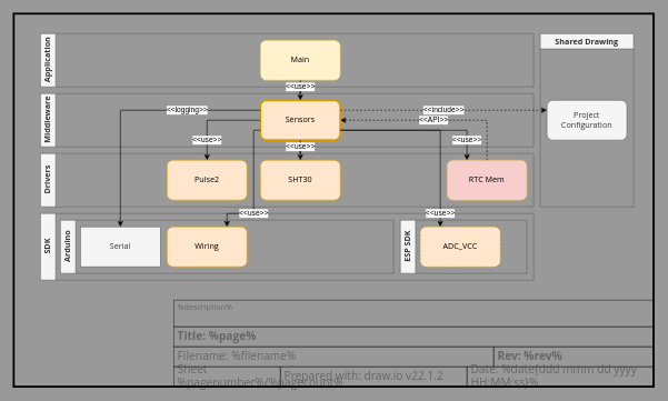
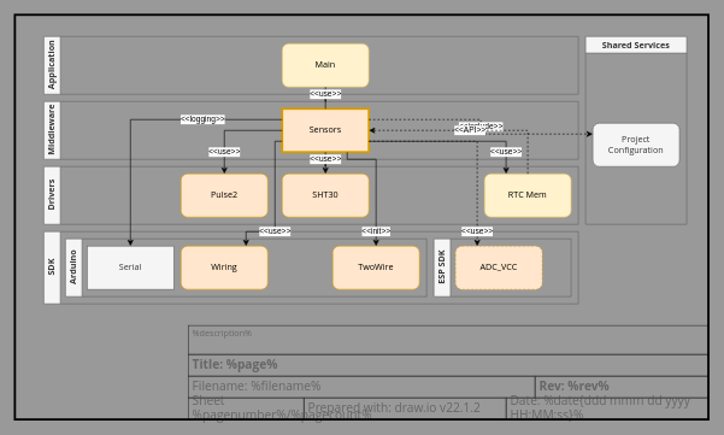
- <mxCell id="12" value="Shared Drawing" style="swimlane;whiteSpace=wrap;html=1;fontFamily=Open Sans;fillColor=#f5f5f5;fontColor=#333333;strokeColor=#666666;" parent="11" vertex="1"><mxGeometry x="810" y="50" width="140" height="260" as="geometry"><mxRectangle x="610" y="-200" width="140" height="30" as="alternateBounds" /></mxGeometry></mxCell>
+ <mxCell id="12" value="Shared Services" style="swimlane;whiteSpace=wrap;html=1;fontFamily=Open Sans;fillColor=#f5f5f5;fontColor=#333333;strokeColor=#666666;" parent="11" vertex="1"><mxGeometry x="810" y="50" width="140" height="260" as="geometry"><mxRectangle x="610" y="-200" width="140" height="30" as="alternateBounds" /></mxGeometry></mxCell>
- <mxCell id="32" value="&amp;lt;&amp;lt;use&amp;gt;&amp;gt;" style="edgeStyle=orthogonalEdgeStyle;rounded=0;orthogonalLoop=1;jettySize=auto;html=1;" parent="11" source="29" target="27" edge="1"><mxGeometry x="0.2" relative="1" as="geometry"><mxPoint as="offset" /></mxGeometry></mxCell>
+ <mxCell id="32" value="&amp;lt;&amp;lt;use&amp;gt;&amp;gt;" style="edgeStyle=orthogonalEdgeStyle;rounded=0;orthogonalLoop=1;jettySize=auto;html=1;endArrow=none;" parent="11" source="29" target="27" edge="1"><mxGeometry x="0.2" relative="1" as="geometry"><mxPoint as="offset" /></mxGeometry></mxCell>
- <mxCell id="27" value="Sensors" style="rounded=1;whiteSpace=wrap;html=1;fontFamily=Open Sans;fillColor=#ffe6cc;strokeColor=#d79b00;strokeWidth=3;" parent="26" vertex="1"><mxGeometry x="330" y="10" width="120" height="60" as="geometry" /></mxCell>
+ <mxCell id="27" value="Sensors" style="whiteSpace=wrap;html=1;fontFamily=Open Sans;fillColor=#ffe6cc;strokeColor=#d79b00;strokeWidth=3;rounded=0;" parent="26" vertex="1"><mxGeometry x="330" y="10" width="120" height="60" as="geometry" /></mxCell>
- <mxCell id="13" value="Project Configuration" style="rounded=1;whiteSpace=wrap;html=1;fontFamily=Open Sans;fillColor=#f5f5f5;fontColor=#333333;strokeColor=#666666;" parent="12" vertex="1"><mxGeometry x="10" y="100" width="120" height="60" as="geometry" /></mxCell>
+ <mxCell id="13" value="Project Configuration" style="rounded=1;whiteSpace=wrap;html=1;fontFamily=Open Sans;fillColor=#f5f5f5;fontColor=#333333;strokeColor=#666666;" parent="12" vertex="1"><mxGeometry x="10" y="120" width="120" height="60" as="geometry" /></mxCell>
- <mxCell id="39" value="&amp;lt;&amp;lt;use&amp;gt;&amp;gt;" style="edgeStyle=orthogonalEdgeStyle;rounded=0;orthogonalLoop=1;jettySize=auto;html=1;exitX=1;exitY=0.75;exitDx=0;exitDy=0;entryX=0.25;entryY=0;entryDx=0;entryDy=0;" parent="11" source="27" target="16" edge="1"><mxGeometry x="0.864" relative="1" as="geometry"><Array as="points"><mxPoint x="660" y="195" /><mxPoint x="660" y="340" /></Array><mxPoint as="offset" /></mxGeometry></mxCell>
+ <mxCell id="39" value="&amp;lt;&amp;lt;use&amp;gt;&amp;gt;" style="edgeStyle=orthogonalEdgeStyle;rounded=0;orthogonalLoop=1;jettySize=auto;html=1;exitX=1;exitY=0.75;exitDx=0;exitDy=0;entryX=0.25;entryY=0;entryDx=0;entryDy=0;dashed=1;" parent="11" source="27" target="16" edge="1"><mxGeometry x="0.864" relative="1" as="geometry"><Array as="points"><mxPoint x="660" y="195" /><mxPoint x="660" y="340" /></Array><mxPoint as="offset" /></mxGeometry></mxCell>
- <mxCell id="24" value="RTC Mem" style="rounded=1;whiteSpace=wrap;html=1;fontFamily=Open Sans;fillColor=#f8cecc;strokeColor=#d6b656;" parent="22" vertex="1"><mxGeometry x="610" y="10" width="120" height="60" as="geometry" /></mxCell>
+ <mxCell id="24" value="RTC Mem" style="rounded=1;whiteSpace=wrap;html=1;fontFamily=Open Sans;fillColor=#fff2cc;strokeColor=#d6b656;" parent="22" vertex="1"><mxGeometry x="610" y="10" width="120" height="60" as="geometry" /></mxCell>
+ <mxCell id="37" value="&amp;lt;&amp;lt;init&amp;gt;&amp;gt;" style="edgeStyle=orthogonalEdgeStyle;rounded=0;orthogonalLoop=1;jettySize=auto;html=1;exitX=0.75;exitY=1;exitDx=0;exitDy=0;entryX=0.5;entryY=0;entryDx=0;entryDy=0;" parent="11" source="27" target="20" edge="1"><mxGeometry x="0.765" relative="1" as="geometry"><Array as="points"><mxPoint x="480" y="220" /><mxPoint x="520" y="220" /><mxPoint x="520" y="340" /></Array><mxPoint as="offset" /></mxGeometry></mxCell>
+ <mxCell id="20" value="TwoWire" style="rounded=1;whiteSpace=wrap;html=1;fontFamily=Open Sans;fillColor=#ffe6cc;strokeColor=#d79b00;" parent="17" vertex="1"><mxGeometry x="370" y="10" width="120" height="60" as="geometry" /></mxCell>
